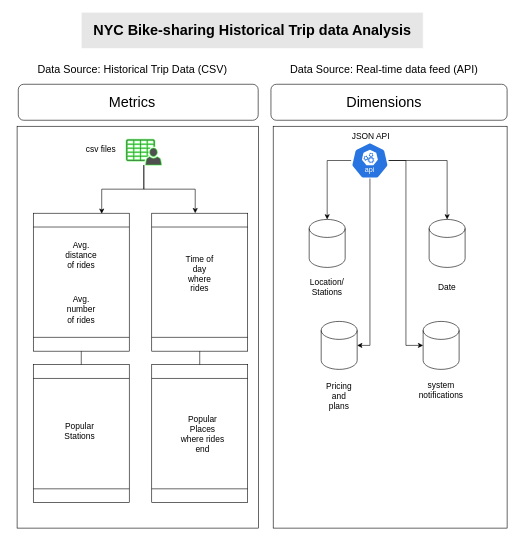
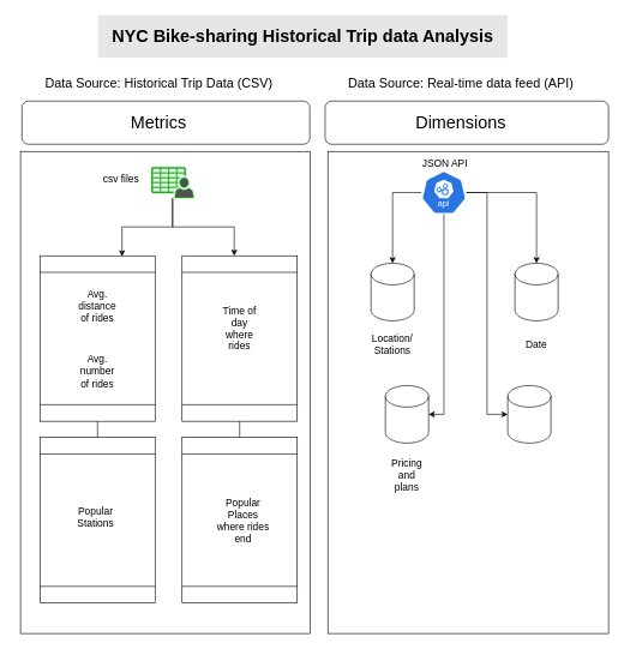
- <mxCell id="26" value="&lt;font style=&quot;font-size: 14px;&quot;&gt;system&lt;/font&gt;&lt;div&gt;&lt;font style=&quot;font-size: 14px;&quot;&gt;notifications&lt;/font&gt;&lt;/div&gt;" style="text;html=1;align=center;verticalAlign=middle;whiteSpace=wrap;rounded=0;" parent="1" vertex="1"><mxGeometry x="670" y="635.38" width="130" height="30" as="geometry" /></mxCell>
